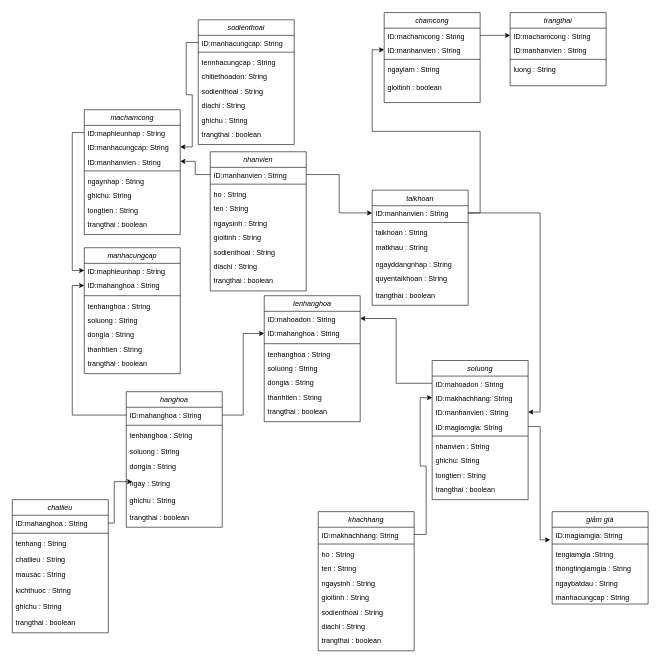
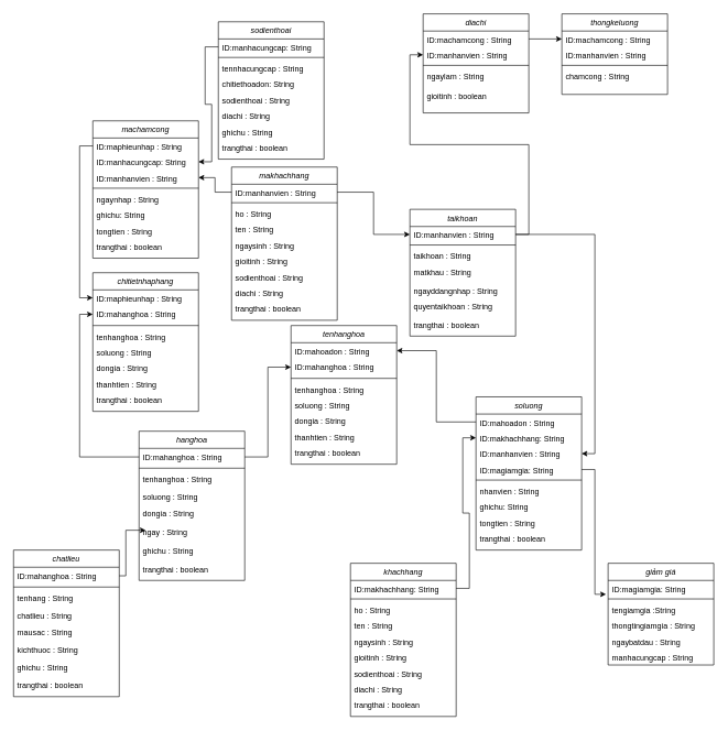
- <mxCell id="105" value="chamcong" style="swimlane;fontStyle=2;align=center;verticalAlign=top;childLayout=stackLayout;horizontal=1;startSize=26;horizontalStack=0;resizeParent=1;resizeLast=0;collapsible=1;marginBottom=0;rounded=0;shadow=0;strokeWidth=1;" parent="1" vertex="1"><mxGeometry x="640" y="20" width="160" height="150" as="geometry"><mxRectangle x="230" y="140" width="160" height="26" as="alternateBounds" /></mxGeometry></mxCell>
+ <mxCell id="105" value="diachi" style="swimlane;fontStyle=2;align=center;verticalAlign=top;childLayout=stackLayout;horizontal=1;startSize=26;horizontalStack=0;resizeParent=1;resizeLast=0;collapsible=1;marginBottom=0;rounded=0;shadow=0;strokeWidth=1;" parent="1" vertex="1"><mxGeometry x="640" y="20" width="160" height="150" as="geometry"><mxRectangle x="230" y="140" width="160" height="26" as="alternateBounds" /></mxGeometry></mxCell>
- <mxCell id="100" value="trangthai" style="swimlane;fontStyle=2;align=center;verticalAlign=top;childLayout=stackLayout;horizontal=1;startSize=26;horizontalStack=0;resizeParent=1;resizeLast=0;collapsible=1;marginBottom=0;rounded=0;shadow=0;strokeWidth=1;" parent="1" vertex="1"><mxGeometry x="850" y="20" width="160" height="122" as="geometry"><mxRectangle x="230" y="140" width="160" height="26" as="alternateBounds" /></mxGeometry></mxCell>
+ <mxCell id="100" value="thongkeluong" style="swimlane;fontStyle=2;align=center;verticalAlign=top;childLayout=stackLayout;horizontal=1;startSize=26;horizontalStack=0;resizeParent=1;resizeLast=0;collapsible=1;marginBottom=0;rounded=0;shadow=0;strokeWidth=1;" parent="1" vertex="1"><mxGeometry x="850" y="20" width="160" height="122" as="geometry"><mxRectangle x="230" y="140" width="160" height="26" as="alternateBounds" /></mxGeometry></mxCell>
- <mxCell id="104" value="luong : String" style="text;align=left;verticalAlign=top;spacingLeft=4;spacingRight=4;overflow=hidden;rotatable=0;points=[[0,0.5],[1,0.5]];portConstraint=eastwest;" parent="100" vertex="1"><mxGeometry y="82" width="160" height="24" as="geometry" /></mxCell>
+ <mxCell id="104" value="chamcong : String" style="text;align=left;verticalAlign=top;spacingLeft=4;spacingRight=4;overflow=hidden;rotatable=0;points=[[0,0.5],[1,0.5]];portConstraint=eastwest;" parent="100" vertex="1"><mxGeometry y="82" width="160" height="24" as="geometry" /></mxCell>
- <mxCell id="46" value="nhanvien" style="swimlane;fontStyle=2;align=center;verticalAlign=top;childLayout=stackLayout;horizontal=1;startSize=26;horizontalStack=0;resizeParent=1;resizeLast=0;collapsible=1;marginBottom=0;rounded=0;shadow=0;strokeWidth=1;" parent="1" vertex="1"><mxGeometry x="350" y="252" width="160" height="232" as="geometry"><mxRectangle x="230" y="140" width="160" height="26" as="alternateBounds" /></mxGeometry></mxCell>
+ <mxCell id="46" value="makhachhang" style="swimlane;fontStyle=2;align=center;verticalAlign=top;childLayout=stackLayout;horizontal=1;startSize=26;horizontalStack=0;resizeParent=1;resizeLast=0;collapsible=1;marginBottom=0;rounded=0;shadow=0;strokeWidth=1;" parent="1" vertex="1"><mxGeometry x="350" y="252" width="160" height="232" as="geometry"><mxRectangle x="230" y="140" width="160" height="26" as="alternateBounds" /></mxGeometry></mxCell>
- <mxCell id="28" value="manhacungcap" style="swimlane;fontStyle=2;align=center;verticalAlign=top;childLayout=stackLayout;horizontal=1;startSize=26;horizontalStack=0;resizeParent=1;resizeLast=0;collapsible=1;marginBottom=0;rounded=0;shadow=0;strokeWidth=1;" parent="1" vertex="1"><mxGeometry y="412" width="160" height="210" as="geometry" x="140"><mxRectangle x="230" y="140" width="160" height="26" as="alternateBounds" /></mxGeometry></mxCell>
+ <mxCell id="28" value="chitietnhaphang" style="swimlane;fontStyle=2;align=center;verticalAlign=top;childLayout=stackLayout;horizontal=1;startSize=26;horizontalStack=0;resizeParent=1;resizeLast=0;collapsible=1;marginBottom=0;rounded=0;shadow=0;strokeWidth=1;" parent="1" vertex="1"><mxGeometry y="412" width="160" height="210" as="geometry" x="140"><mxRectangle x="230" y="140" width="160" height="26" as="alternateBounds" /></mxGeometry></mxCell>
